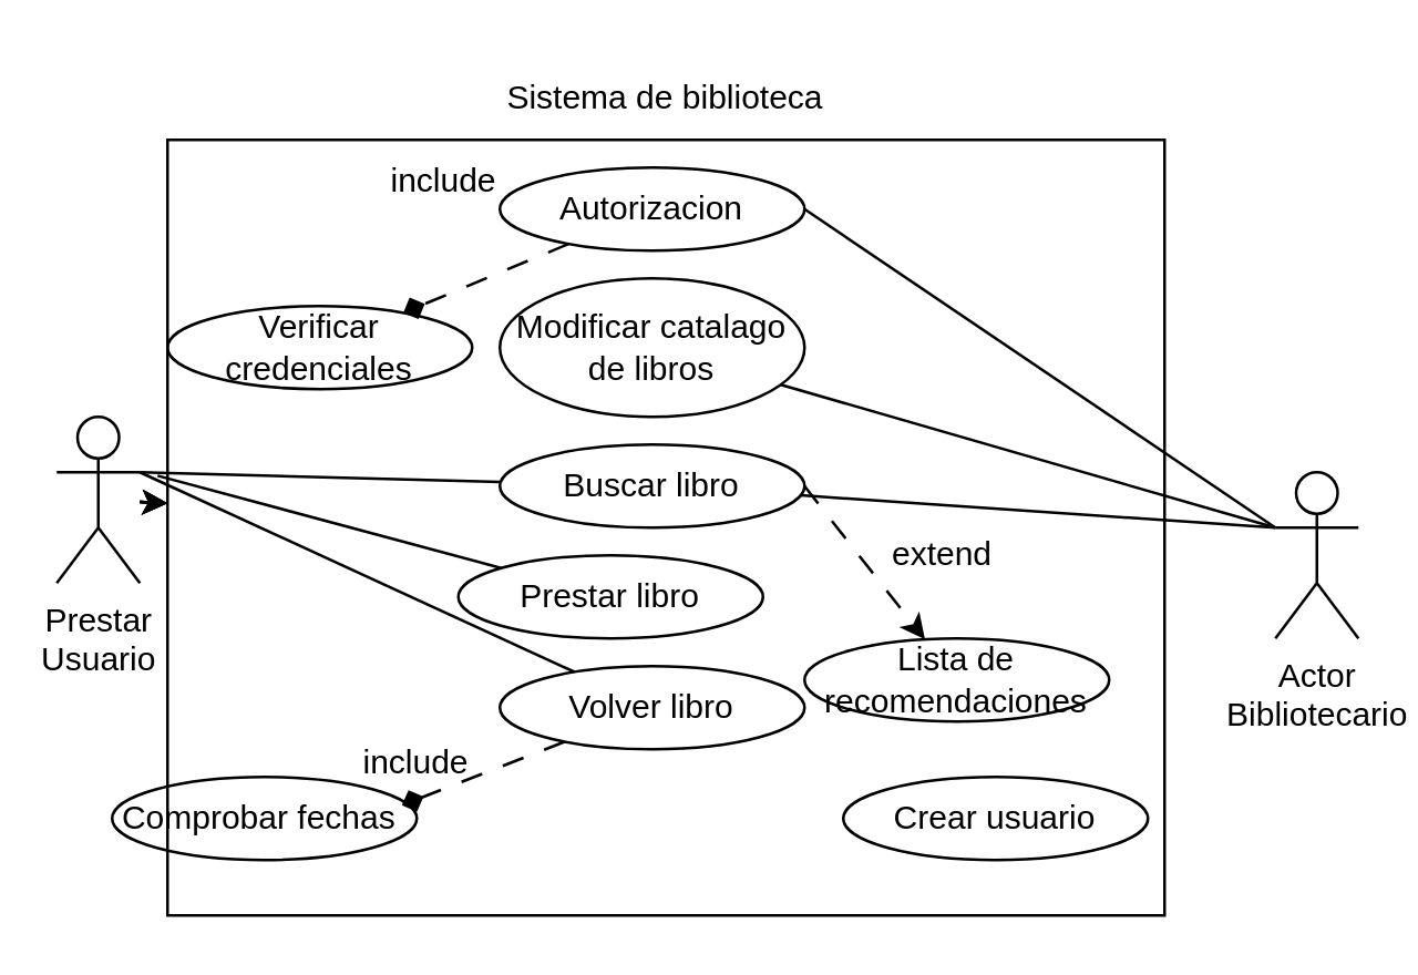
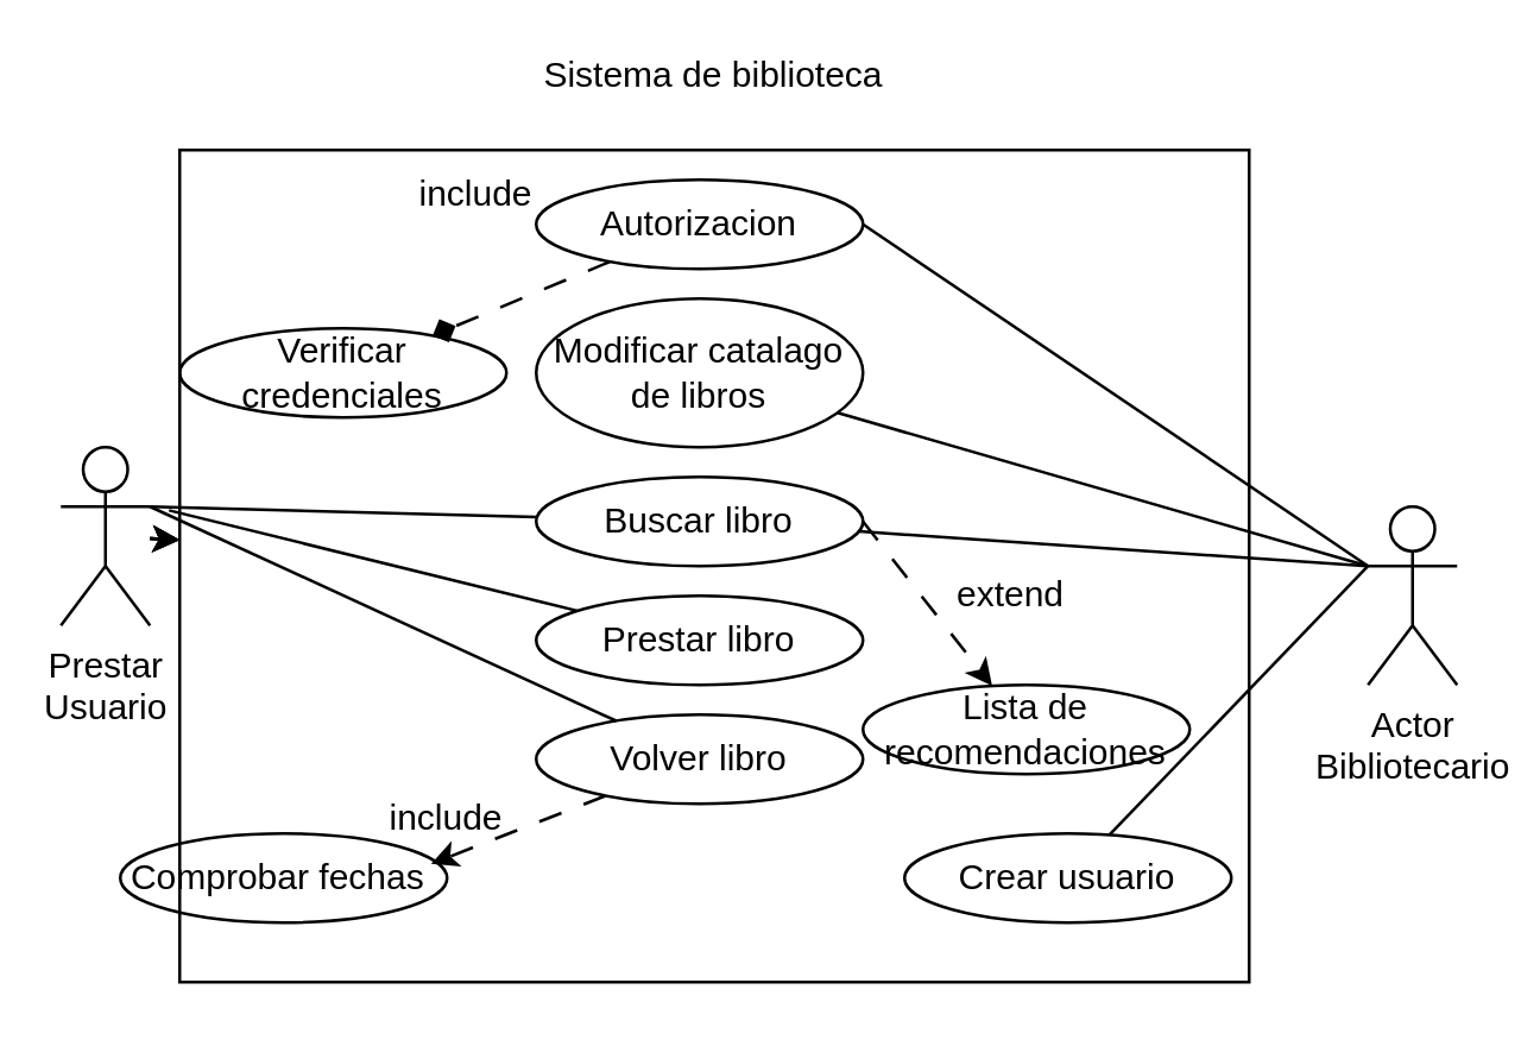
- <mxCell id="9" value="&lt;font color=&quot;#000000&quot;&gt;Sistema de biblioteca&lt;br&gt;&lt;/font&gt;" style="text;html=1;strokeColor=none;fillColor=none;align=center;verticalAlign=middle;whiteSpace=wrap;rounded=0;" vertex="1" parent="1"><mxGeometry x="150" y="20" width="180" height="30" as="geometry" /></mxCell>
+ <mxCell id="9" value="&lt;font color=&quot;#000000&quot;&gt;Sistema de biblioteca&lt;br&gt;&lt;/font&gt;" style="text;html=1;strokeColor=none;fillColor=none;align=center;verticalAlign=middle;whiteSpace=wrap;rounded=0;" vertex="1" parent="1"><mxGeometry x="150" y="10" width="180" height="30" as="geometry" /></mxCell>
- <mxCell id="16" value="Prestar libro" style="ellipse;whiteSpace=wrap;html=1;strokeColor=#000000;fontColor=#000000;fillColor=none;" vertex="1" parent="1"><mxGeometry x="165" y="200" width="110" height="30" as="geometry" /></mxCell>
+ <mxCell id="16" value="Prestar libro" style="ellipse;whiteSpace=wrap;html=1;strokeColor=#000000;fontColor=#000000;fillColor=none;" vertex="1" parent="1"><mxGeometry x="180" y="200" width="110" height="30" as="geometry" /></mxCell>
+ <mxCell id="24" style="edgeStyle=none;html=1;entryX=0;entryY=0.333;entryDx=0;entryDy=0;entryPerimeter=0;strokeColor=#000000;fontColor=#000000;endArrow=none;endFill=0;" edge="1" parent="1" source="25" target="7"><mxGeometry relative="1" as="geometry" /></mxCell>
- <mxCell id="17" style="edgeStyle=none;html=1;entryX=0.951;entryY=0.34;entryDx=0;entryDy=0;dashed=1;dashPattern=8 8;strokeColor=#000000;fontColor=#000000;entryPerimeter=0;endArrow=diamond;" edge="1" parent="1" source="19" target="28"><mxGeometry relative="1" as="geometry" /></mxCell>
+ <mxCell id="17" style="edgeStyle=none;html=1;entryX=0.951;entryY=0.34;entryDx=0;entryDy=0;dashed=1;dashPattern=8 8;strokeColor=#000000;fontColor=#000000;entryPerimeter=0;" edge="1" parent="1" source="19" target="28"><mxGeometry relative="1" as="geometry" /></mxCell>
